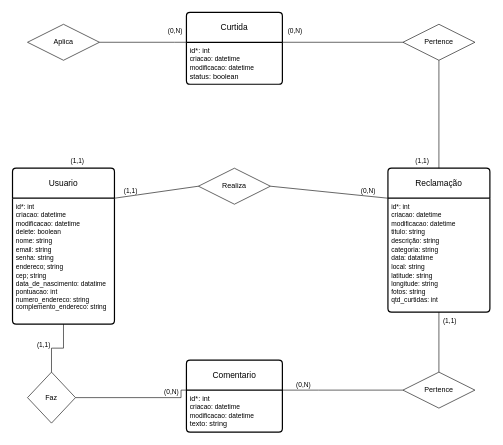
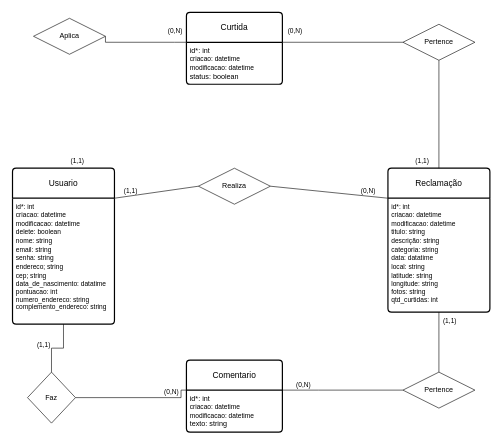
- <mxCell id="28" value="Aplica" style="shape=rhombus;perimeter=rhombusPerimeter;whiteSpace=wrap;html=1;align=center;" parent="1" vertex="1"><mxGeometry x="45" y="40" width="120" height="60" as="geometry" /></mxCell>
+ <mxCell id="28" value="Aplica" style="shape=rhombus;perimeter=rhombusPerimeter;whiteSpace=wrap;html=1;align=center;" parent="1" vertex="1"><mxGeometry x="55" y="30" width="120" height="60" as="geometry" /></mxCell>
